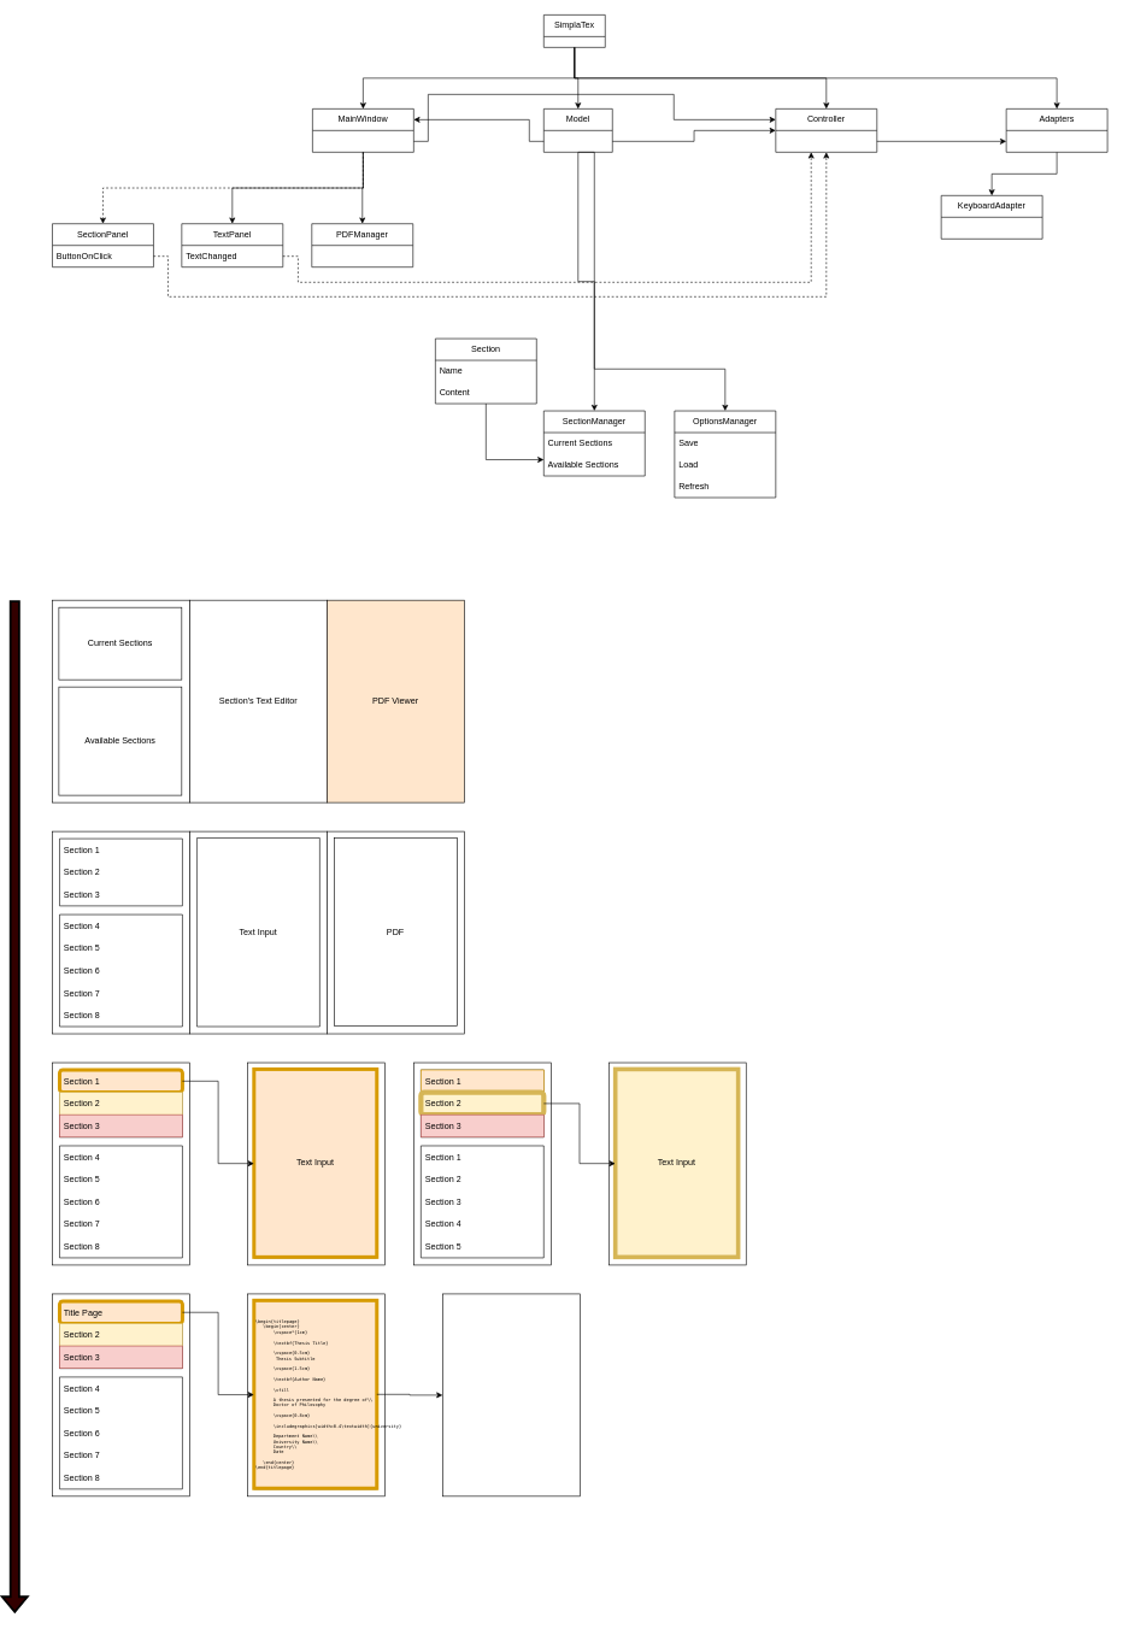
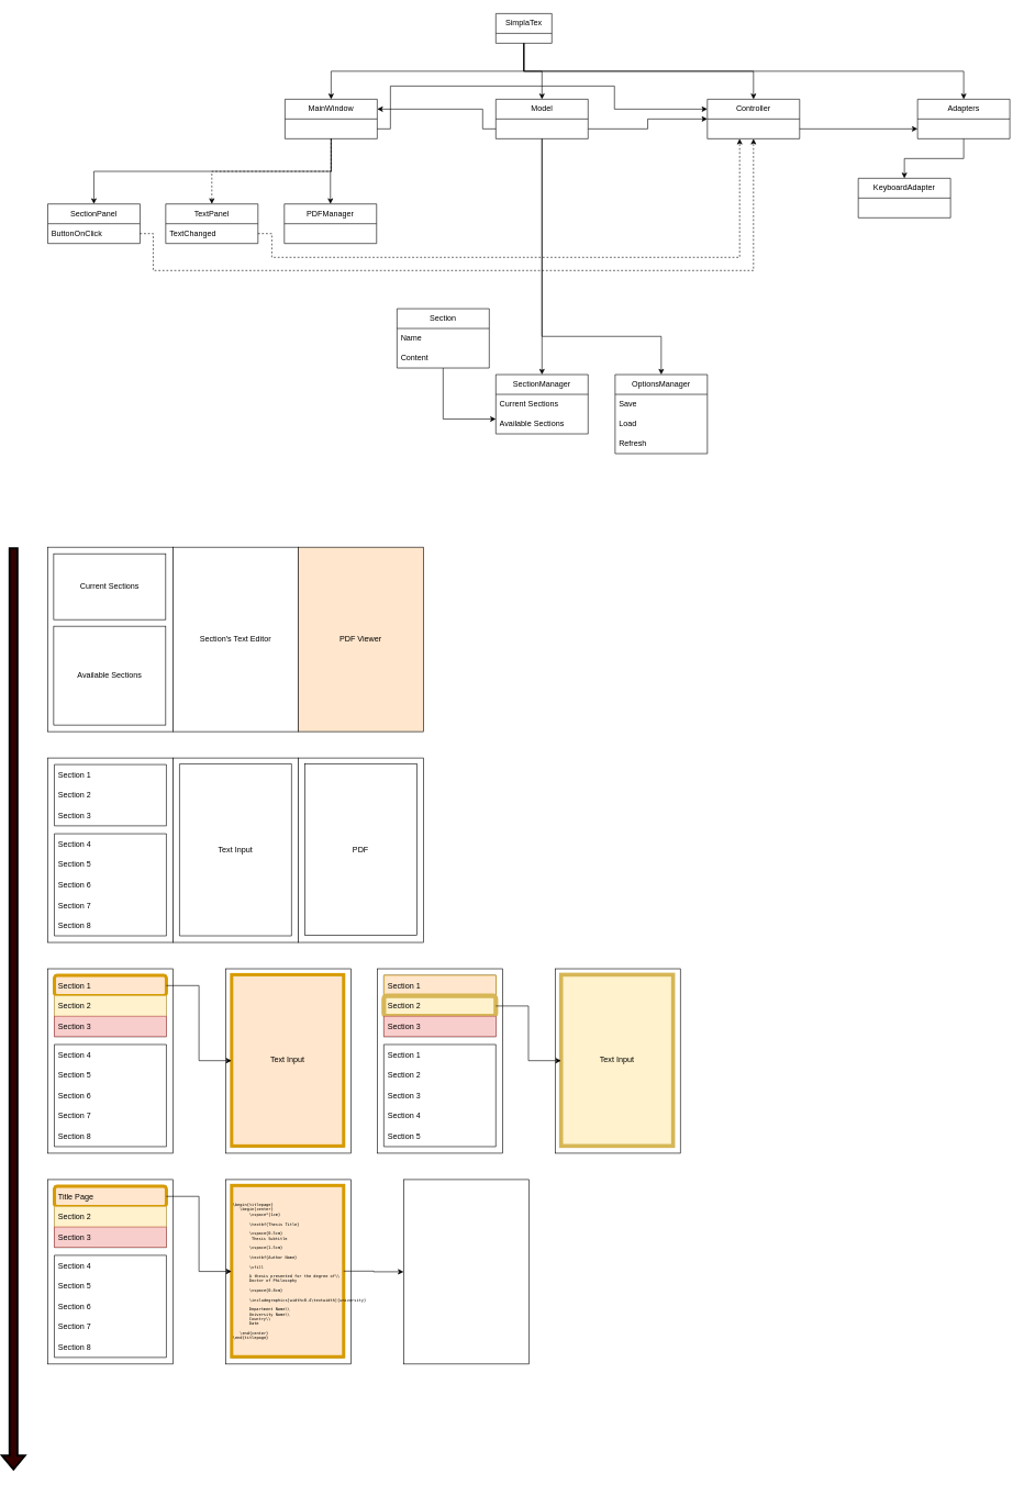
- <mxCell id="20" value="Model" style="swimlane;fontStyle=0;childLayout=stackLayout;horizontal=1;startSize=30;horizontalStack=0;resizeParent=1;resizeParentMax=0;resizeLast=0;collapsible=1;marginBottom=0;whiteSpace=wrap;html=1;" vertex="1" parent="1"><mxGeometry x="752" y="150" width="95" height="60" as="geometry" /></mxCell>
+ <mxCell id="20" value="Model" style="swimlane;fontStyle=0;childLayout=stackLayout;horizontal=1;startSize=30;horizontalStack=0;resizeParent=1;resizeParentMax=0;resizeLast=0;collapsible=1;marginBottom=0;whiteSpace=wrap;html=1;" vertex="1" parent="1"><mxGeometry x="752" y="150" width="140" height="60" as="geometry" /></mxCell>
- <mxCell id="14" style="edgeStyle=orthogonalEdgeStyle;rounded=0;orthogonalLoop=1;jettySize=auto;html=1;exitX=0.5;exitY=1;exitDx=0;exitDy=0;entryX=0.5;entryY=0;entryDx=0;entryDy=0;dashed=1;" edge="1" parent="1" source="15" target="26"><mxGeometry relative="1" as="geometry" /></mxCell>
+ <mxCell id="14" style="edgeStyle=orthogonalEdgeStyle;rounded=0;orthogonalLoop=1;jettySize=auto;html=1;exitX=0.5;exitY=1;exitDx=0;exitDy=0;entryX=0.5;entryY=0;entryDx=0;entryDy=0;" edge="1" parent="1" source="15" target="26"><mxGeometry relative="1" as="geometry" /></mxCell>
- <mxCell id="3" style="edgeStyle=orthogonalEdgeStyle;rounded=0;orthogonalLoop=1;jettySize=auto;html=1;exitX=0.5;exitY=1;exitDx=0;exitDy=0;entryX=0.5;entryY=0;entryDx=0;entryDy=0;" edge="1" parent="1" source="15" target="5"><mxGeometry relative="1" as="geometry"><mxPoint x="496" y="290" as="sourcePoint" /></mxGeometry></mxCell>
+ <mxCell id="3" style="edgeStyle=orthogonalEdgeStyle;rounded=0;orthogonalLoop=1;jettySize=auto;html=1;exitX=0.5;exitY=1;exitDx=0;exitDy=0;entryX=0.5;entryY=0;entryDx=0;entryDy=0;dashed=1;" edge="1" parent="1" source="15" target="5"><mxGeometry relative="1" as="geometry"><mxPoint x="496" y="290" as="sourcePoint" /></mxGeometry></mxCell>
